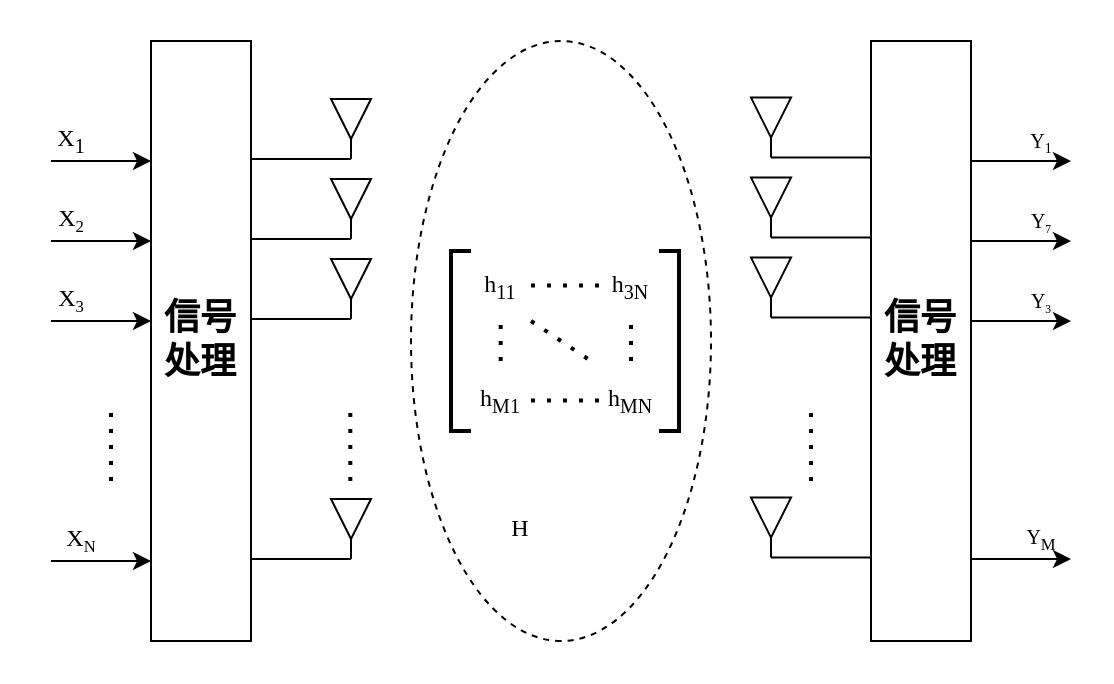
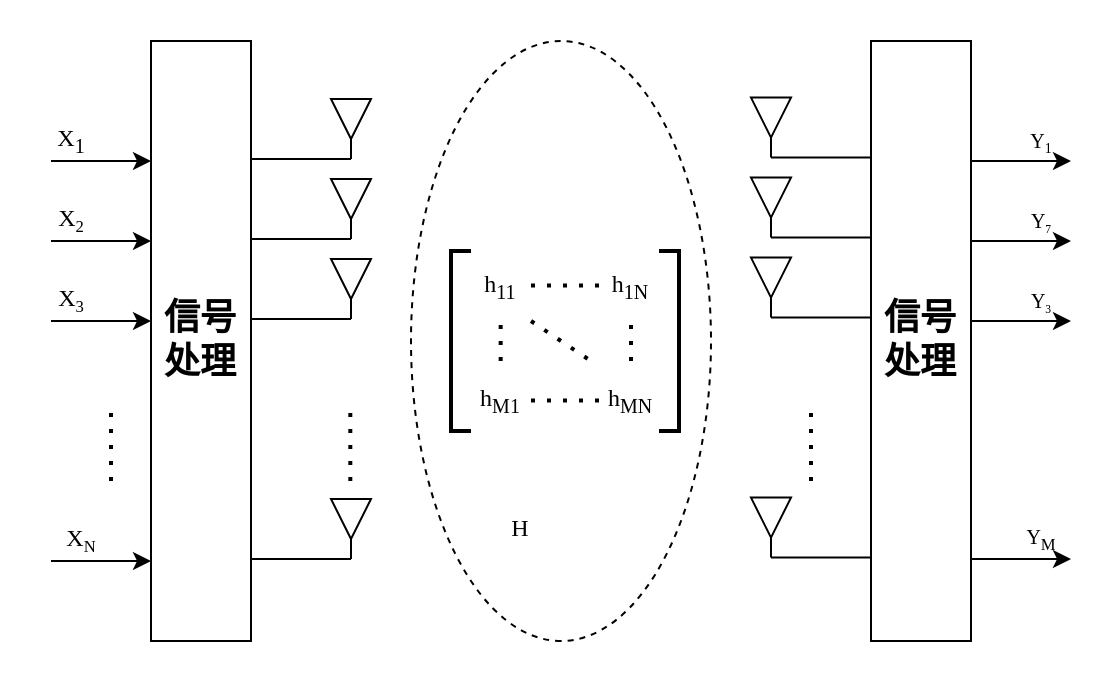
- <mxCell id="36" value="h&lt;sub&gt;3N&lt;/sub&gt;" style="text;html=1;strokeColor=none;fillColor=none;align=center;verticalAlign=middle;whiteSpace=wrap;rounded=0;fontFamily=Times New Roman;" vertex="1" parent="1"><mxGeometry x="285" y="127.5" width="60" height="30" as="geometry" /></mxCell>
+ <mxCell id="36" value="h&lt;sub&gt;1N&lt;/sub&gt;" style="text;html=1;strokeColor=none;fillColor=none;align=center;verticalAlign=middle;whiteSpace=wrap;rounded=0;fontFamily=Times New Roman;" vertex="1" parent="1"><mxGeometry x="285" y="127.5" width="60" height="30" as="geometry" /></mxCell>
